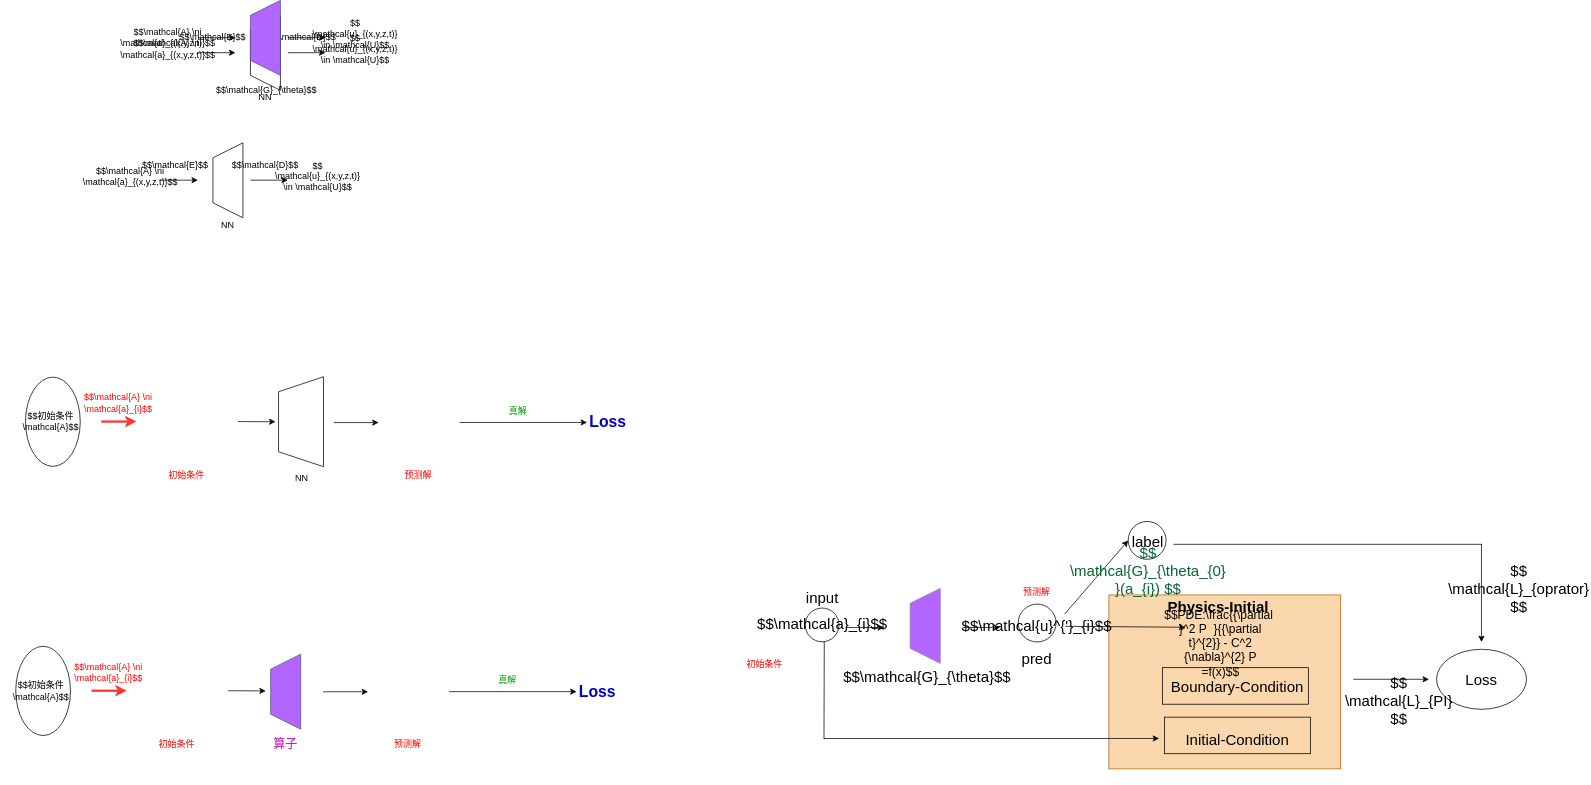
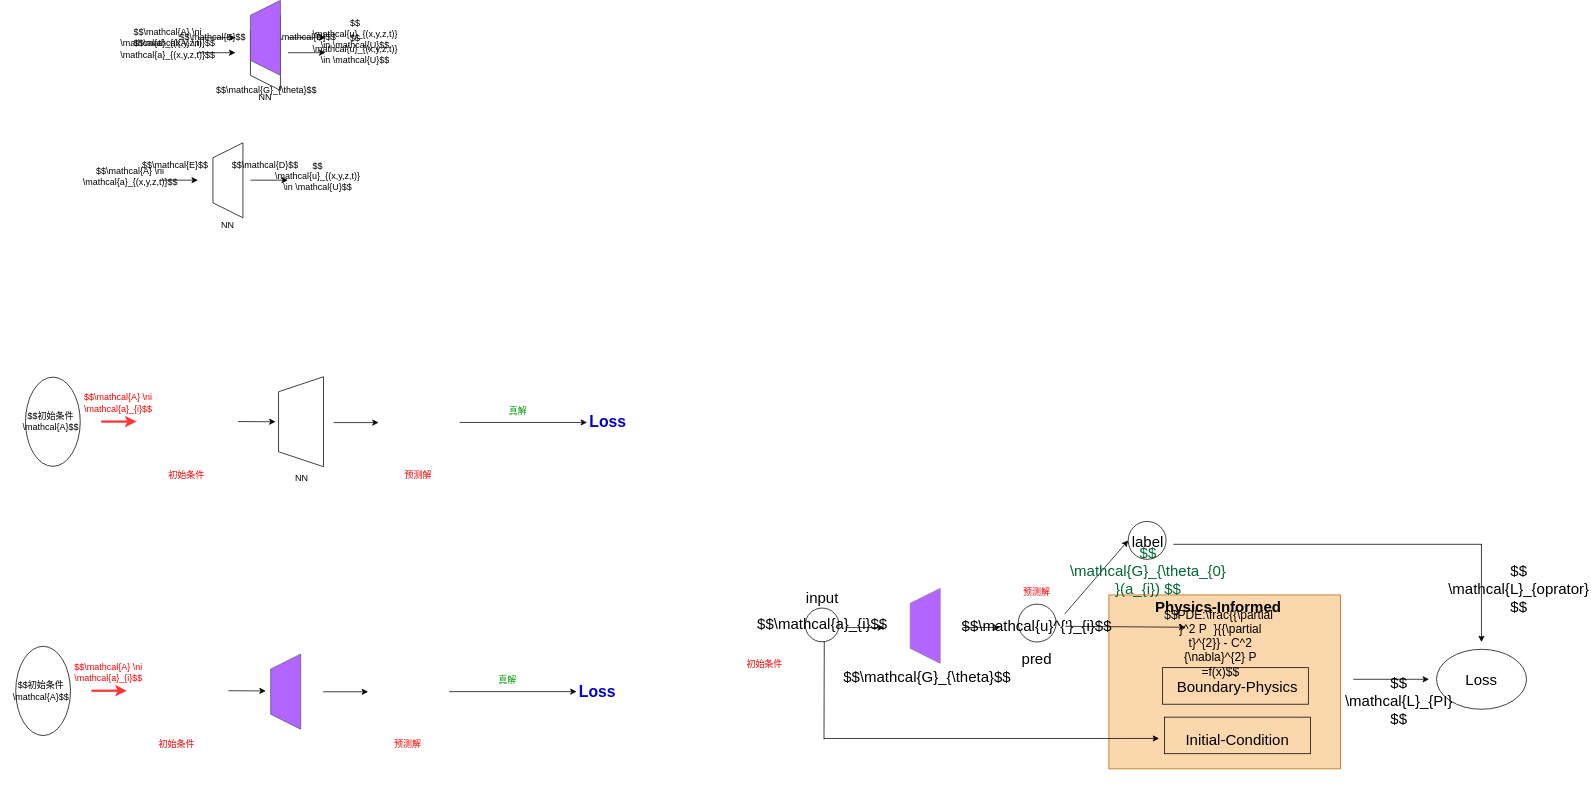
- <mxCell id="81" value="&lt;font size=&quot;1&quot; style=&quot;&quot;&gt;&lt;b style=&quot;font-size: 20px;&quot;&gt;Physics-Initial&lt;/b&gt;&lt;/font&gt;" style="text;html=1;strokeColor=none;fillColor=none;align=center;verticalAlign=middle;whiteSpace=wrap;rounded=0;" vertex="1" parent="1"><mxGeometry x="1534.25" y="773" width="180" height="50" as="geometry" /></mxCell>
+ <mxCell id="81" value="&lt;font size=&quot;1&quot; style=&quot;&quot;&gt;&lt;b style=&quot;font-size: 20px;&quot;&gt;Physics-Informed&lt;/b&gt;&lt;/font&gt;" style="text;html=1;strokeColor=none;fillColor=none;align=center;verticalAlign=middle;whiteSpace=wrap;rounded=0;" vertex="1" parent="1"><mxGeometry x="1534.25" y="773" width="180" height="50" as="geometry" /></mxCell>
- <mxCell id="83" value="&lt;font style=&quot;font-size: 20px;&quot;&gt;Boundary-Condition&lt;/font&gt;" style="text;html=1;strokeColor=none;fillColor=none;align=center;verticalAlign=middle;whiteSpace=wrap;rounded=0;" vertex="1" parent="1"><mxGeometry x="1549.5" y="894.88" width="199.25" height="20" as="geometry" /></mxCell>
+ <mxCell id="83" value="&lt;font style=&quot;font-size: 20px;&quot;&gt;Boundary-Physics&lt;/font&gt;" style="text;html=1;strokeColor=none;fillColor=none;align=center;verticalAlign=middle;whiteSpace=wrap;rounded=0;" vertex="1" parent="1"><mxGeometry x="1549.5" y="894.88" width="199.25" height="20" as="geometry" /></mxCell>
- <mxCell id="55" value="&lt;font style=&quot;font-size: 16px;&quot; color=&quot;#cc00cc&quot;&gt;算子&lt;/font&gt;" style="text;html=1;strokeColor=none;fillColor=none;align=center;verticalAlign=middle;whiteSpace=wrap;rounded=0;" vertex="1" parent="1"><mxGeometry x="345" y="967" width="70" height="30" as="geometry" /></mxCell>
